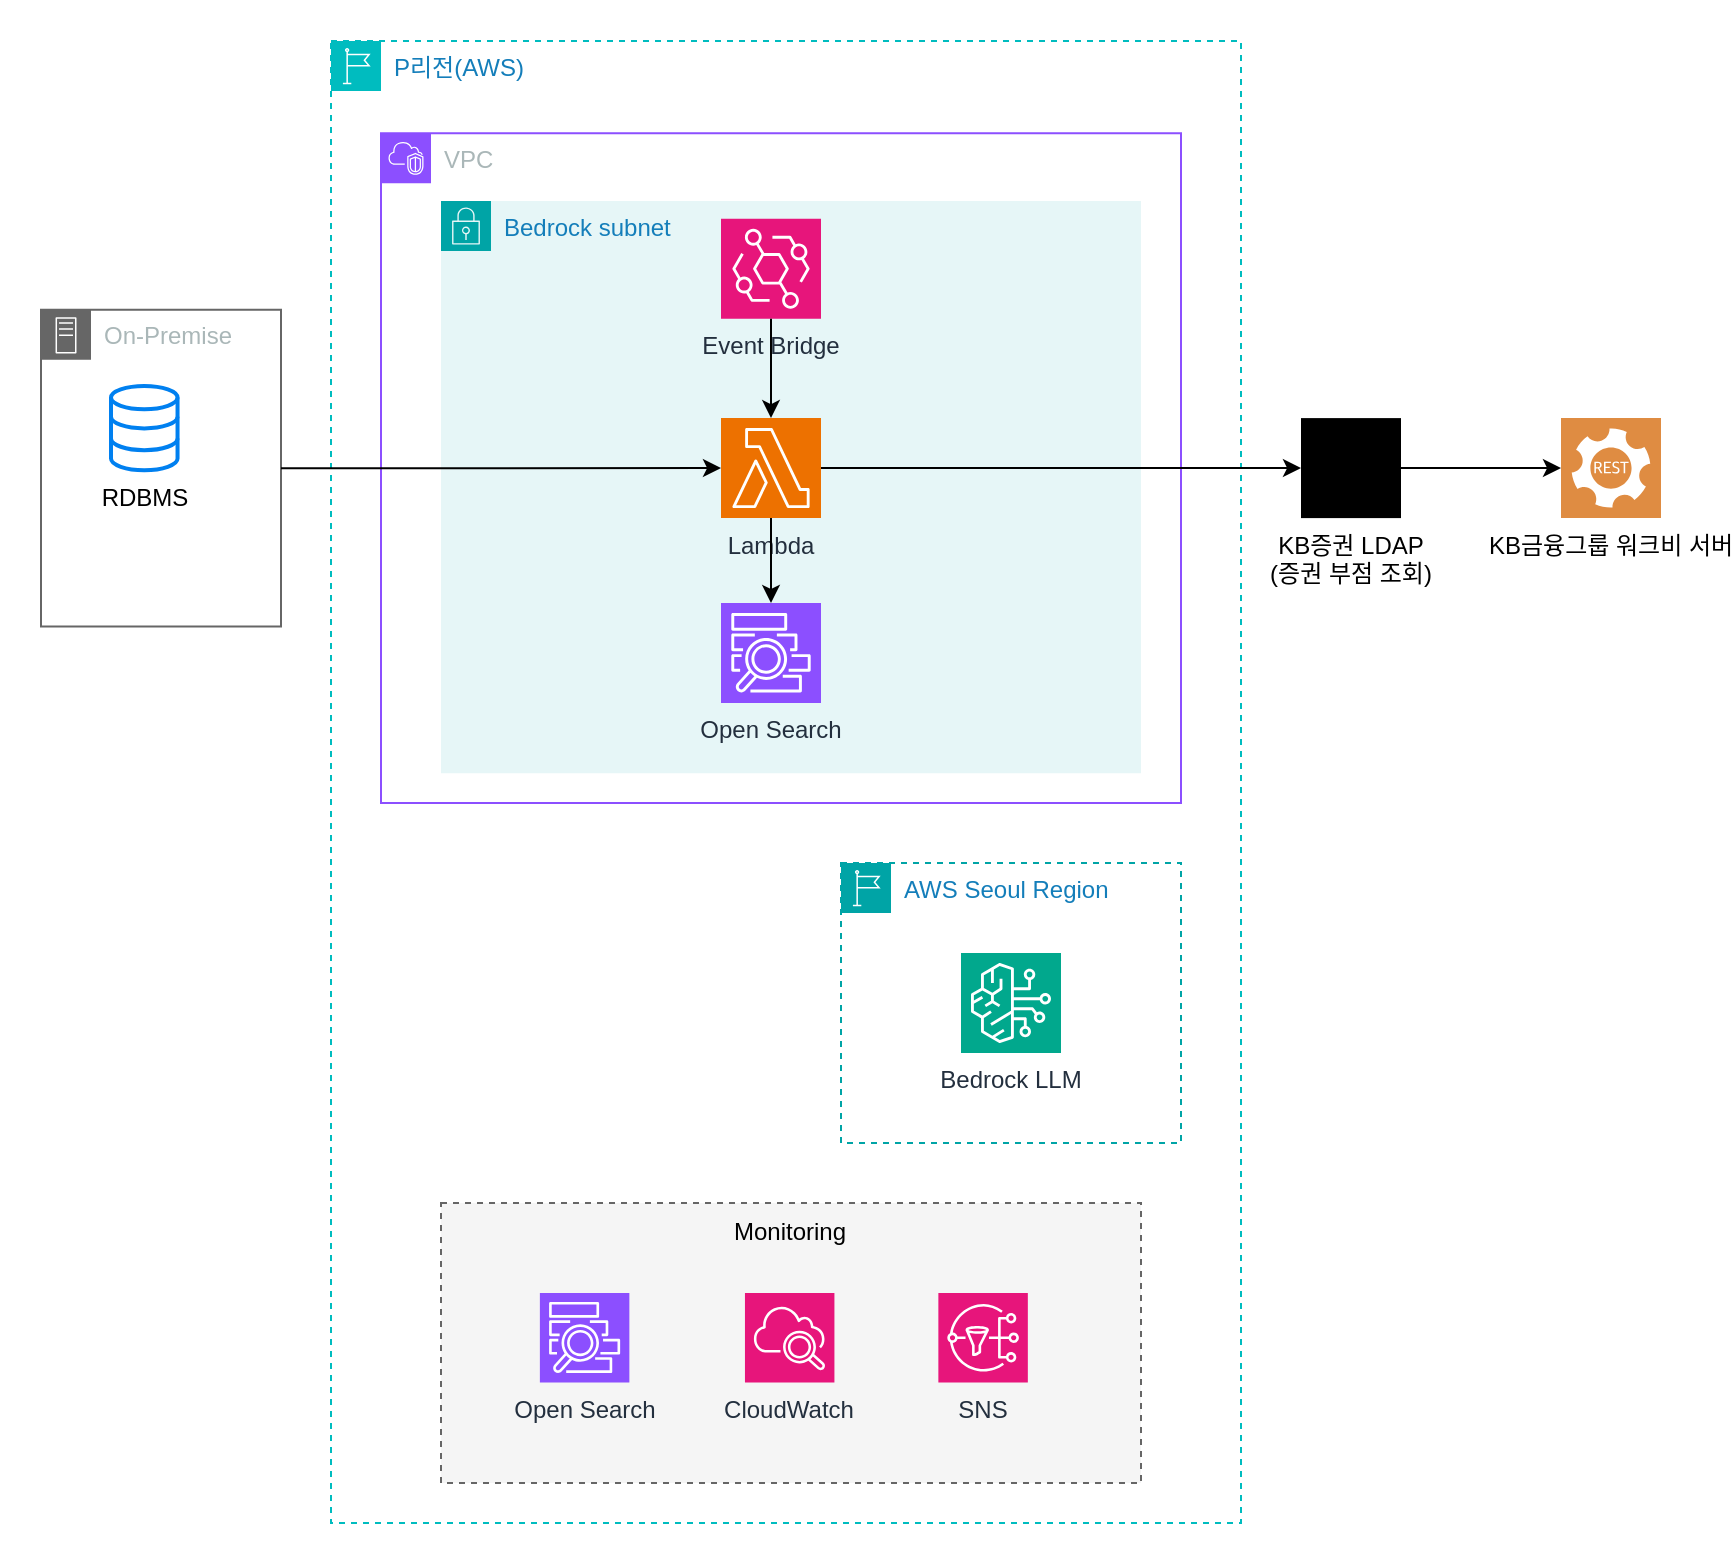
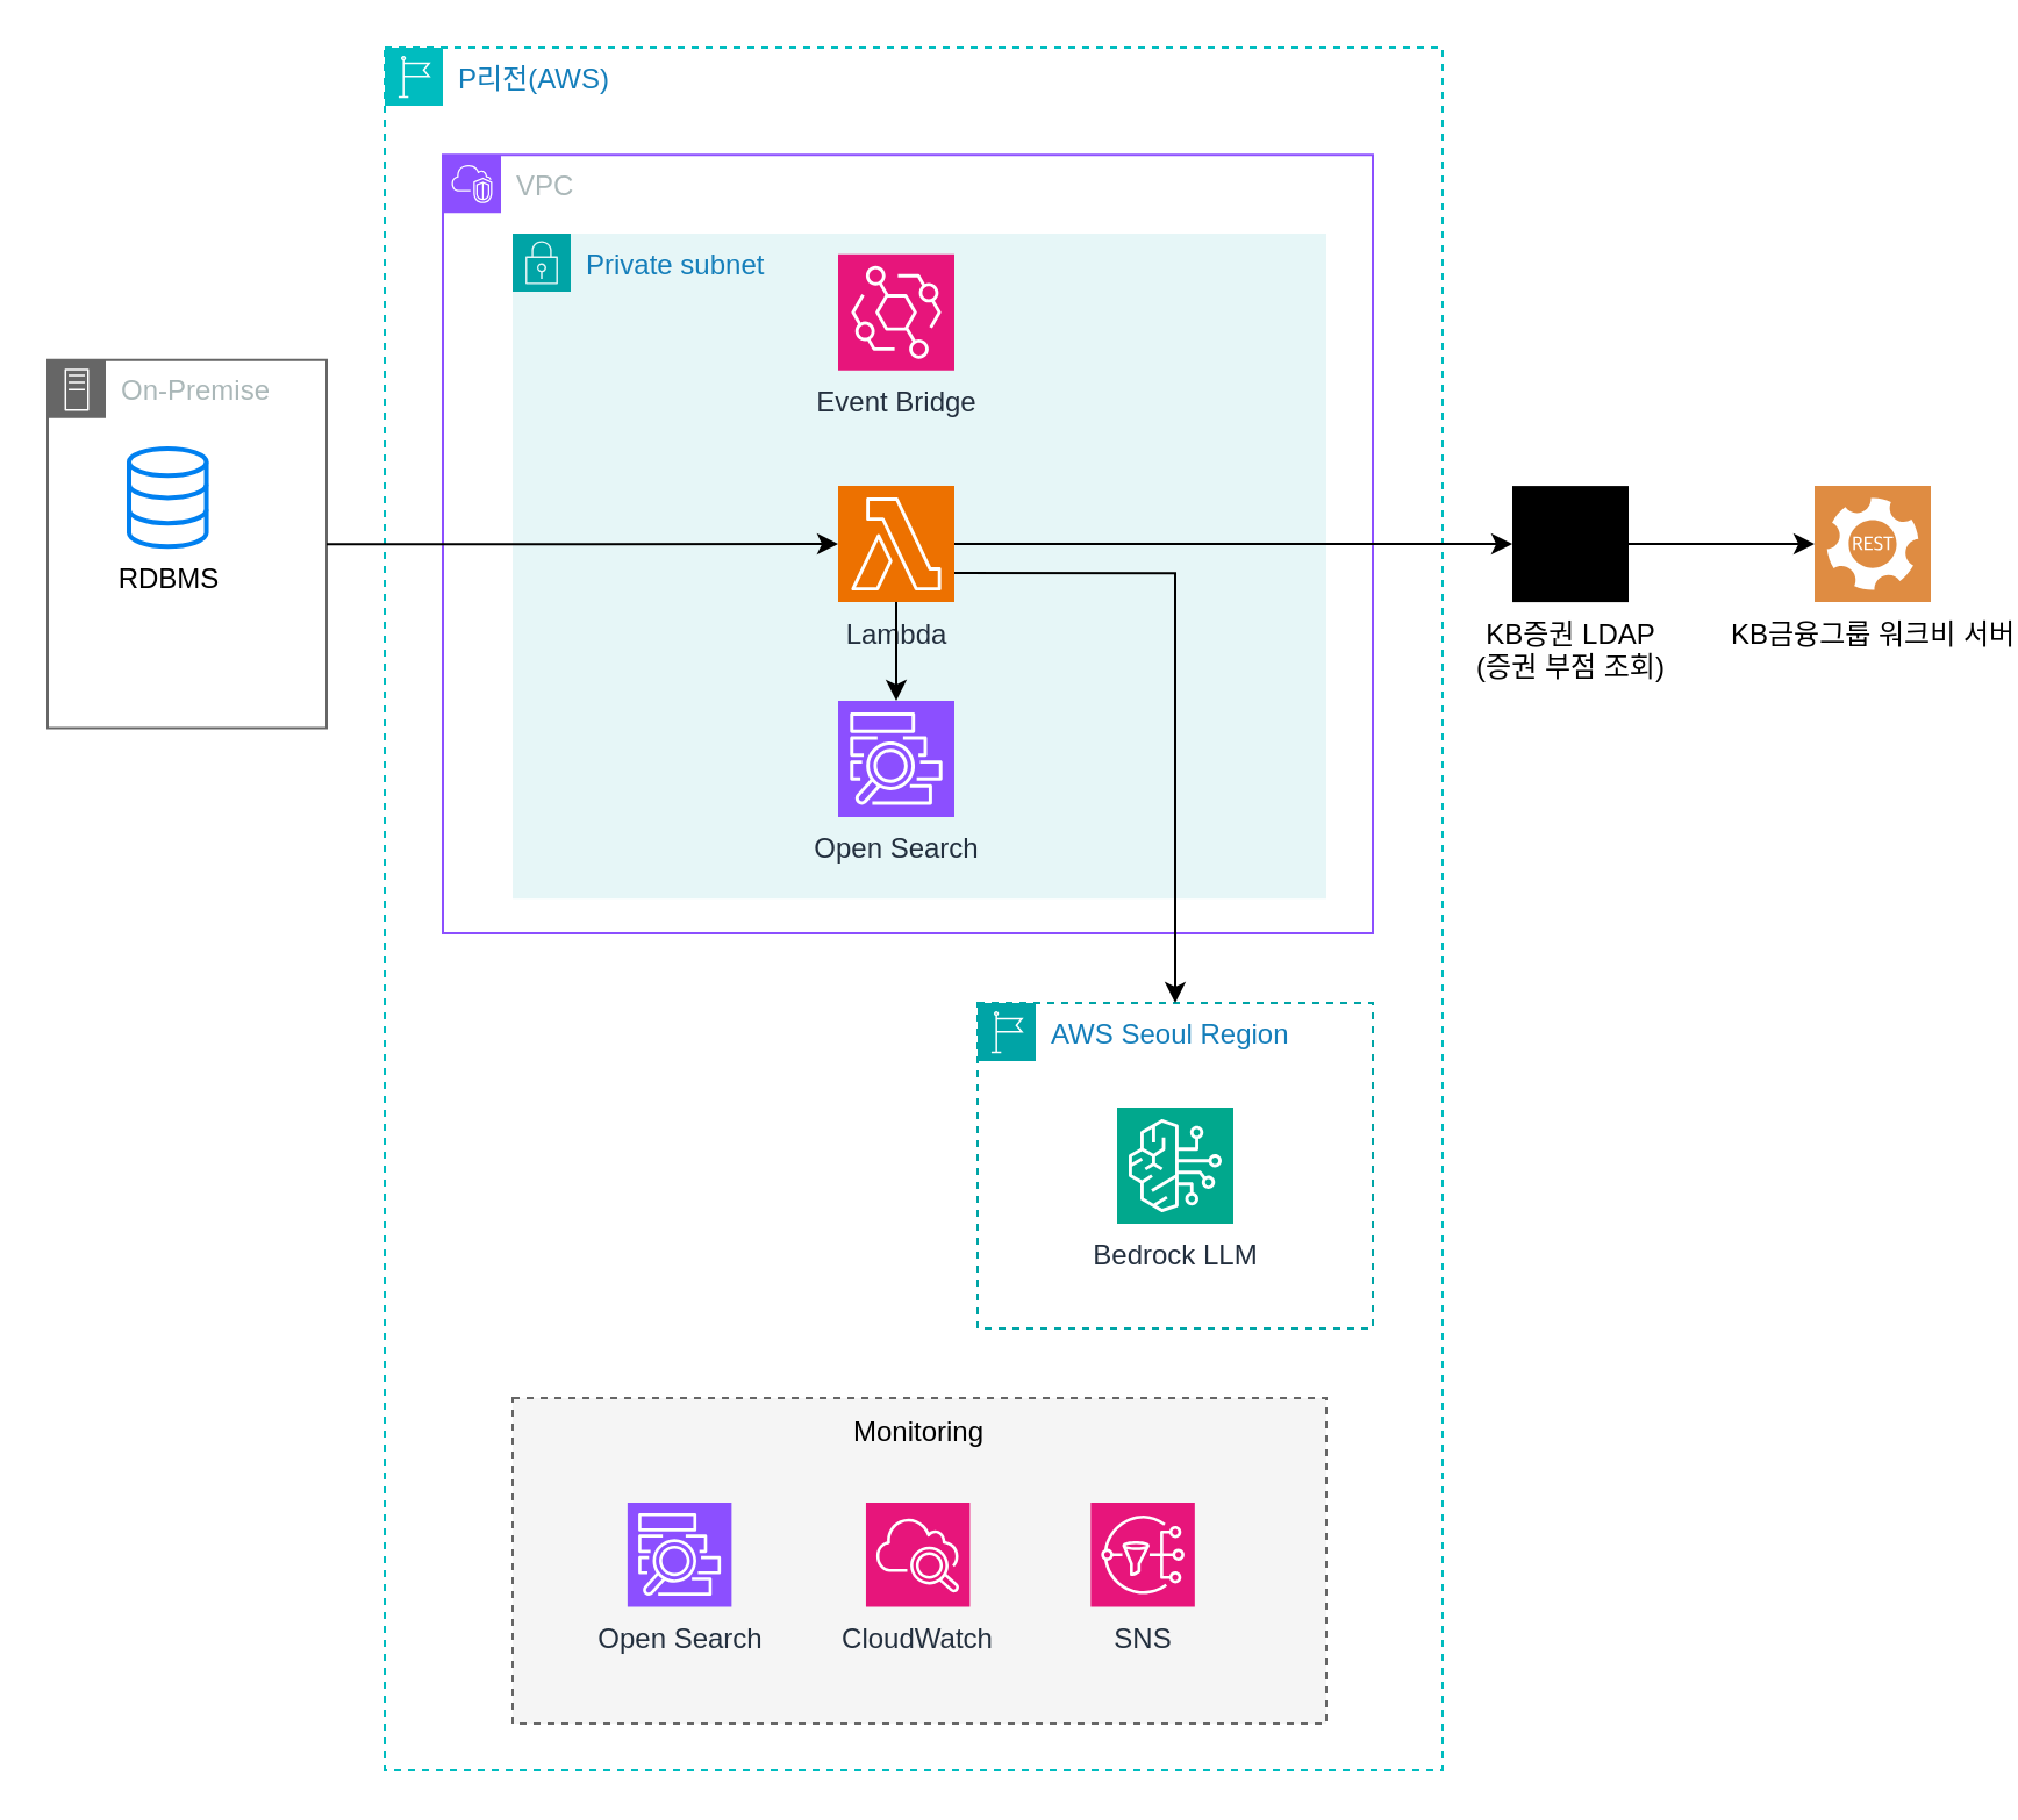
- <mxCell id="2" value="Bedrock subnet" style="points=[[0,0],[0.25,0],[0.5,0],[0.75,0],[1,0],[1,0.25],[1,0.5],[1,0.75],[1,1],[0.75,1],[0.5,1],[0.25,1],[0,1],[0,0.75],[0,0.5],[0,0.25]];outlineConnect=0;gradientColor=none;html=1;whiteSpace=wrap;fontSize=12;fontStyle=0;container=0;pointerEvents=0;collapsible=0;recursiveResize=0;shape=mxgraph.aws4.group;grIcon=mxgraph.aws4.group_security_group;grStroke=0;strokeColor=#00A4A6;fillColor=#E6F6F7;verticalAlign=top;align=left;spacingLeft=30;fontColor=#147EBA;dashed=0;" vertex="1" parent="1"><mxGeometry x="220" y="100" width="350" height="286.1" as="geometry" /></mxCell>
+ <mxCell id="2" value="Private subnet" style="points=[[0,0],[0.25,0],[0.5,0],[0.75,0],[1,0],[1,0.25],[1,0.5],[1,0.75],[1,1],[0.75,1],[0.5,1],[0.25,1],[0,1],[0,0.75],[0,0.5],[0,0.25]];outlineConnect=0;gradientColor=none;html=1;whiteSpace=wrap;fontSize=12;fontStyle=0;container=0;pointerEvents=0;collapsible=0;recursiveResize=0;shape=mxgraph.aws4.group;grIcon=mxgraph.aws4.group_security_group;grStroke=0;strokeColor=#00A4A6;fillColor=#E6F6F7;verticalAlign=top;align=left;spacingLeft=30;fontColor=#147EBA;dashed=0;" vertex="1" parent="1"><mxGeometry x="220" y="100" width="350" height="286.1" as="geometry" /></mxCell>
- <mxCell id="20" style="edgeStyle=orthogonalEdgeStyle;rounded=0;orthogonalLoop=1;jettySize=auto;html=1;entryX=0.5;entryY=0;entryDx=0;entryDy=0;entryPerimeter=0;" edge="1" parent="1" source="16" target="25"><mxGeometry relative="1" as="geometry" /></mxCell>
+ <mxCell id="23" style="edgeStyle=orthogonalEdgeStyle;rounded=0;orthogonalLoop=1;jettySize=auto;html=1;exitX=1;exitY=0.75;exitDx=0;exitDy=0;exitPerimeter=0;entryX=0.5;entryY=0;entryDx=0;entryDy=0;" edge="1" parent="1" source="25" target="8"><mxGeometry relative="1" as="geometry" /></mxCell>
